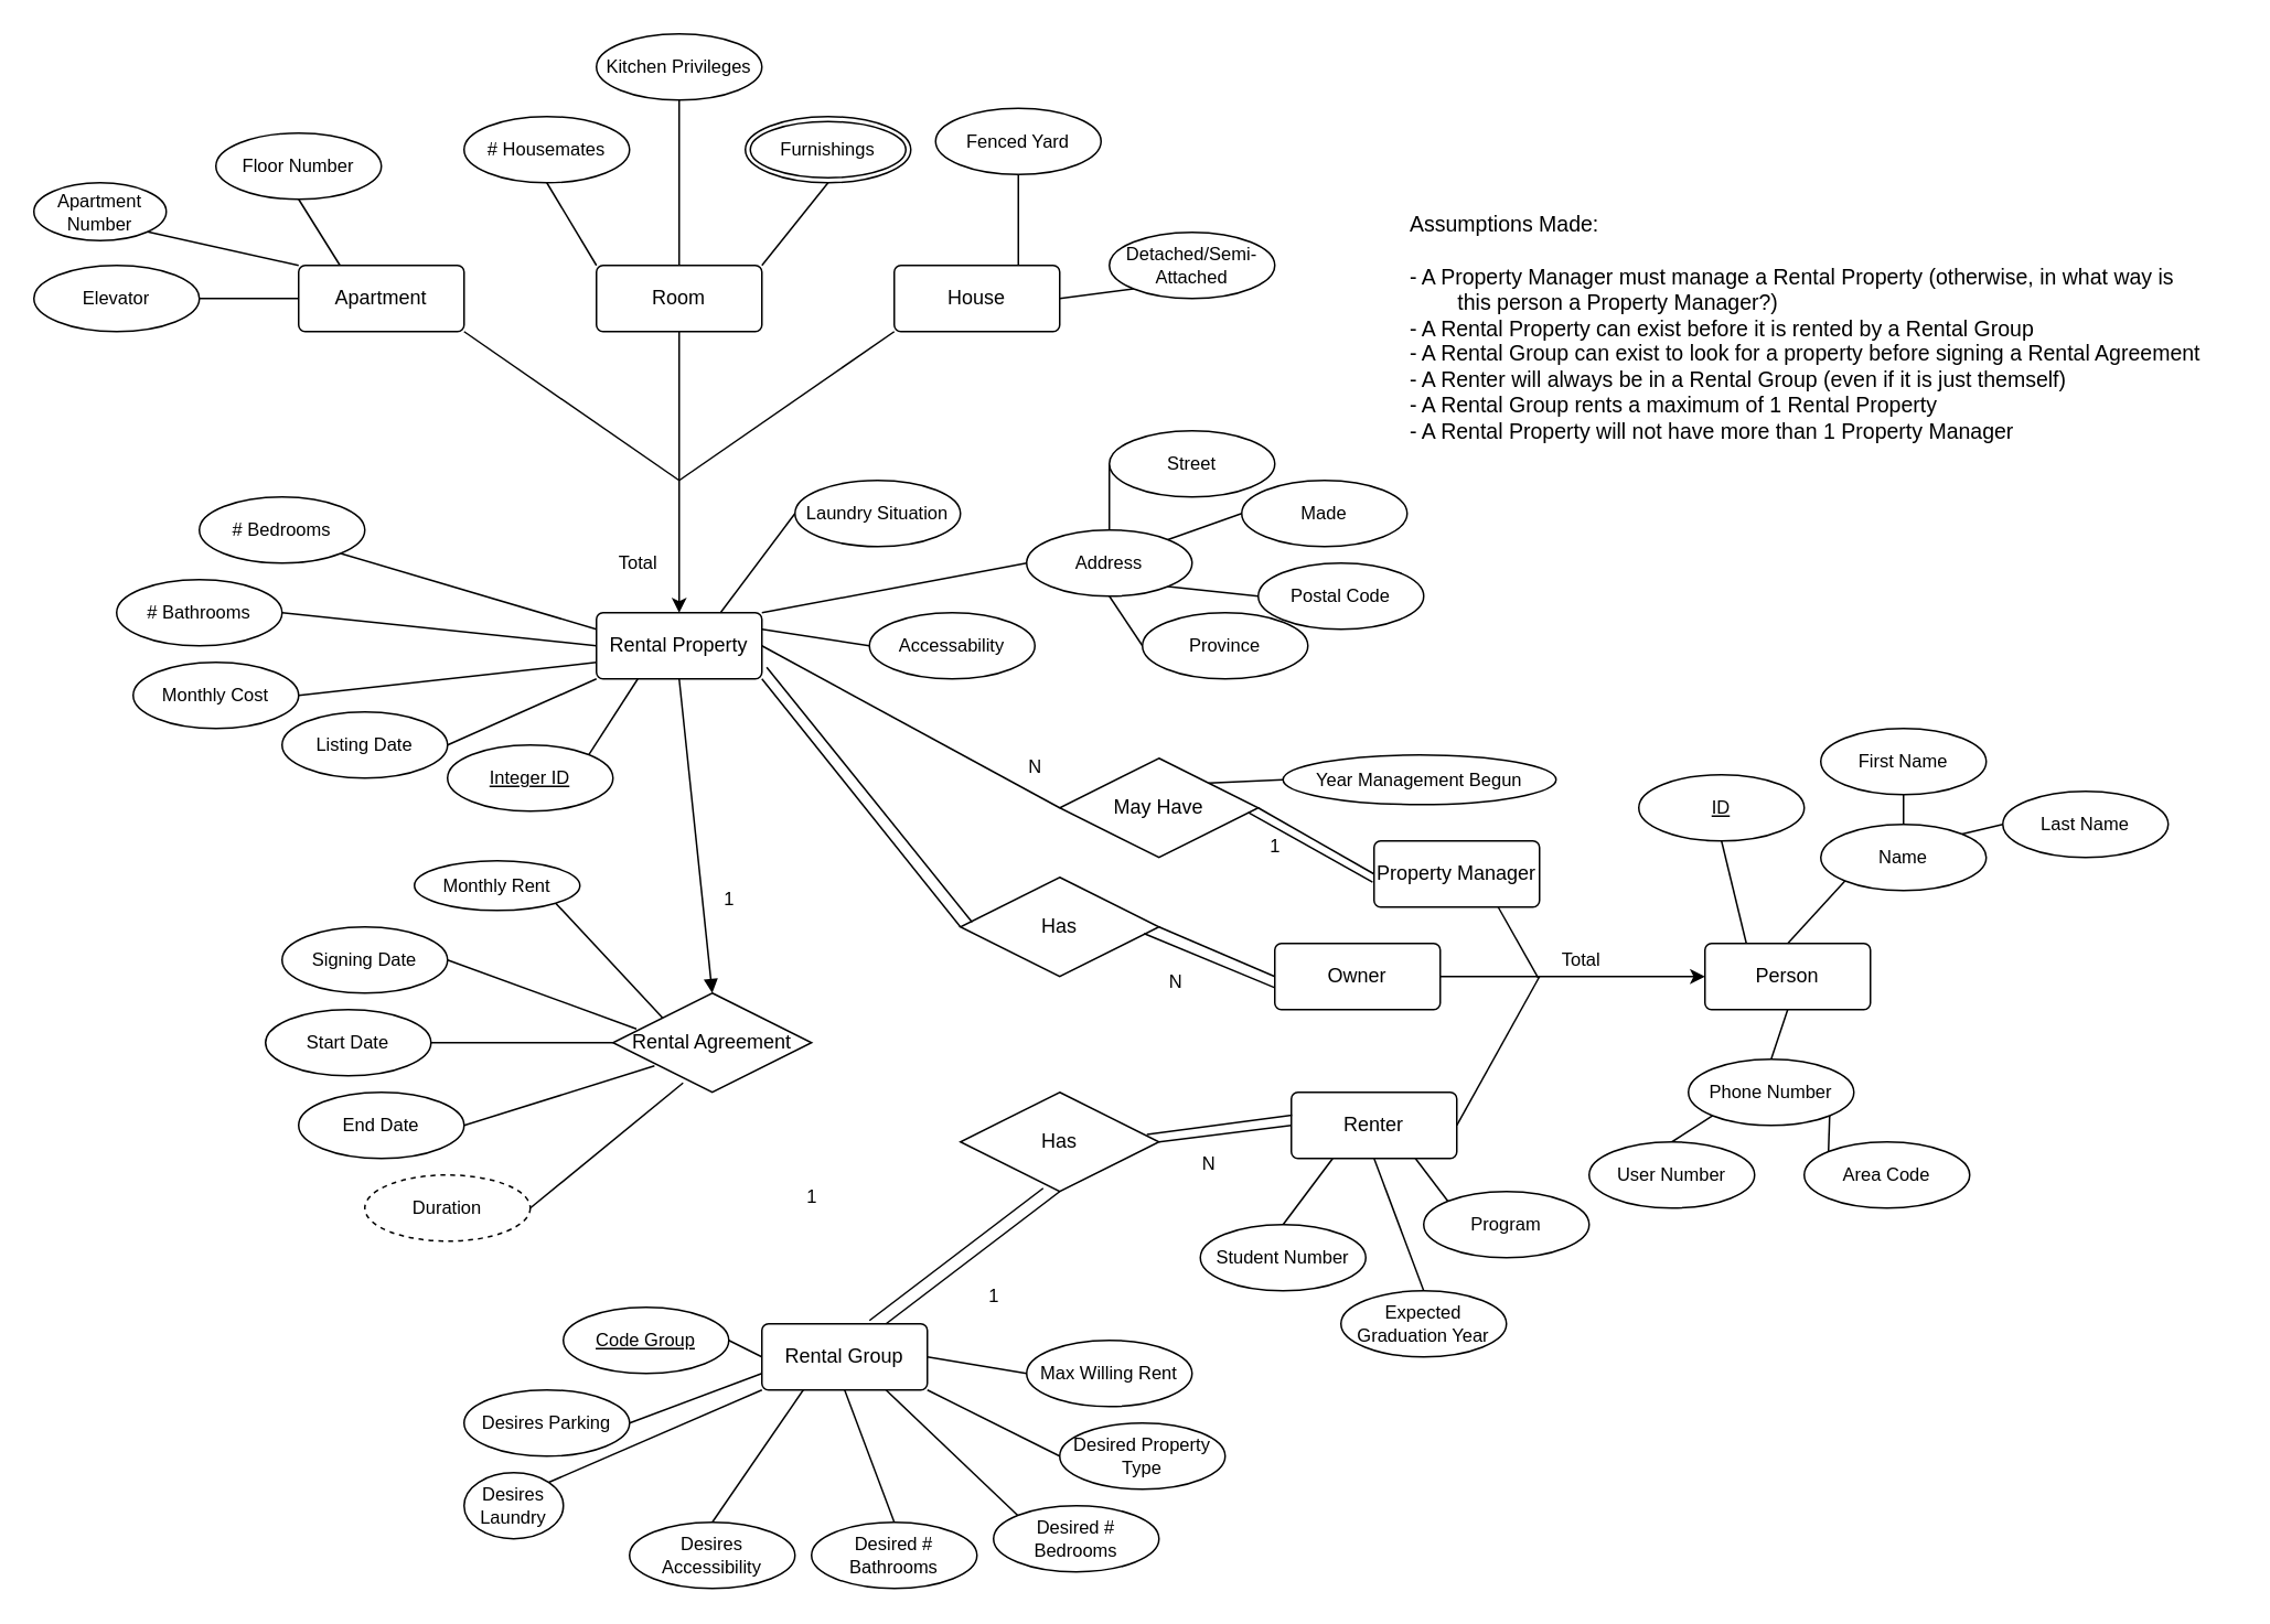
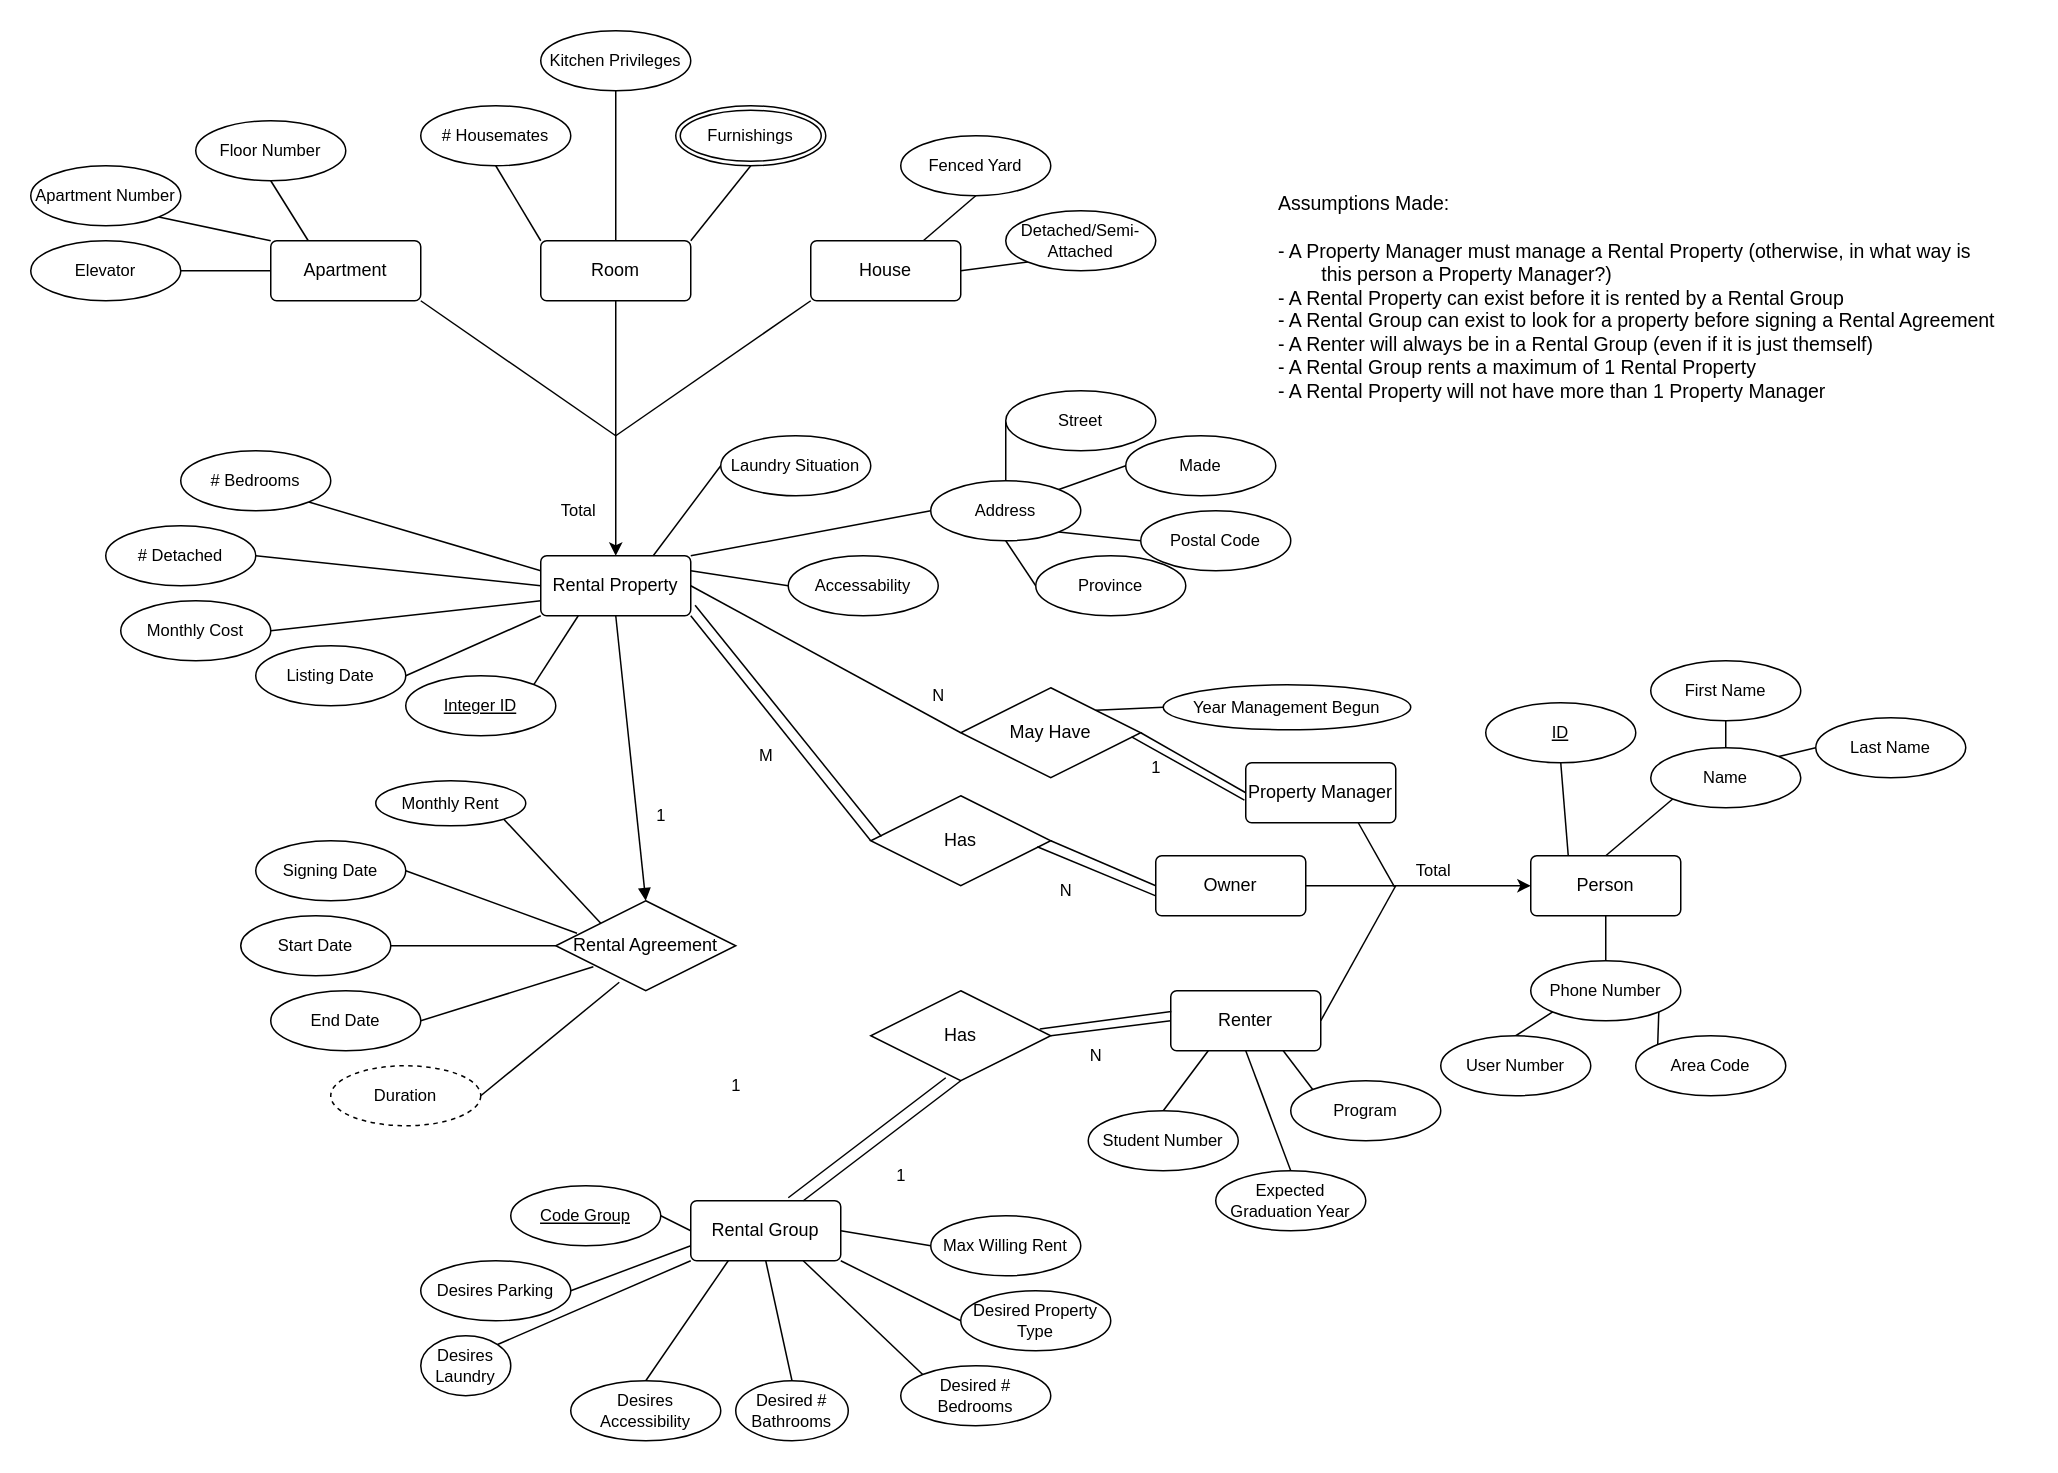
- <mxCell id="86" value="Fenced Yard" style="ellipse;whiteSpace=wrap;html=1;align=center;fontFamily=Helvetica;fontSize=11;fontColor=default;" vertex="1" parent="1"><mxGeometry x="565" y="65" width="100" height="40" as="geometry" /></mxCell>
+ <mxCell id="86" value="Fenced Yard" style="ellipse;whiteSpace=wrap;html=1;align=center;fontFamily=Helvetica;fontSize=11;fontColor=default;" vertex="1" parent="1"><mxGeometry x="600" y="90" width="100" height="40" as="geometry" /></mxCell>
- <mxCell id="82" value="Apartment Number" style="ellipse;whiteSpace=wrap;html=1;align=center;fontFamily=Helvetica;fontSize=11;fontColor=default;" vertex="1" parent="1"><mxGeometry x="20" y="110" width="80" height="35" as="geometry" /></mxCell>
+ <mxCell id="82" value="Apartment Number" style="ellipse;whiteSpace=wrap;html=1;align=center;fontFamily=Helvetica;fontSize=11;fontColor=default;" vertex="1" parent="1"><mxGeometry x="20" y="110" width="100" height="40" as="geometry" /></mxCell>
- <mxCell id="69" value="# Bathrooms" style="ellipse;whiteSpace=wrap;html=1;align=center;fontFamily=Helvetica;fontSize=11;fontColor=default;" vertex="1" parent="1"><mxGeometry x="70" y="350" width="100" height="40" as="geometry" /></mxCell>
+ <mxCell id="69" value="# Detached" style="ellipse;whiteSpace=wrap;html=1;align=center;fontFamily=Helvetica;fontSize=11;fontColor=default;" vertex="1" parent="1"><mxGeometry x="70" y="350" width="100" height="40" as="geometry" /></mxCell>
+ <mxCell id="107" value="M" style="text;html=1;align=center;verticalAlign=middle;resizable=0;points=[];autosize=1;strokeColor=none;fillColor=none;fontSize=11;fontFamily=Helvetica;fontColor=default;" vertex="1" parent="1"><mxGeometry x="495" y="488" width="30" height="30" as="geometry" /></mxCell>
- <mxCell id="10" value="Person" style="rounded=1;arcSize=10;whiteSpace=wrap;html=1;align=center;" vertex="1" parent="1"><mxGeometry x="1030" y="570" width="100" height="40" as="geometry" /></mxCell>
+ <mxCell id="10" value="Person" style="rounded=1;arcSize=10;whiteSpace=wrap;html=1;align=center;" vertex="1" parent="1"><mxGeometry x="1020" y="570" width="100" height="40" as="geometry" /></mxCell>
- <mxCell id="42" value="Desired # Bathrooms" style="ellipse;whiteSpace=wrap;html=1;align=center;fontFamily=Helvetica;fontSize=11;fontColor=default;" vertex="1" parent="1"><mxGeometry x="490" y="920" width="100" height="40" as="geometry" /></mxCell>
+ <mxCell id="42" value="Desired # Bathrooms" style="ellipse;whiteSpace=wrap;html=1;align=center;fontFamily=Helvetica;fontSize=11;fontColor=default;" vertex="1" parent="1"><mxGeometry x="490" y="920" width="75" height="40" as="geometry" /></mxCell>
